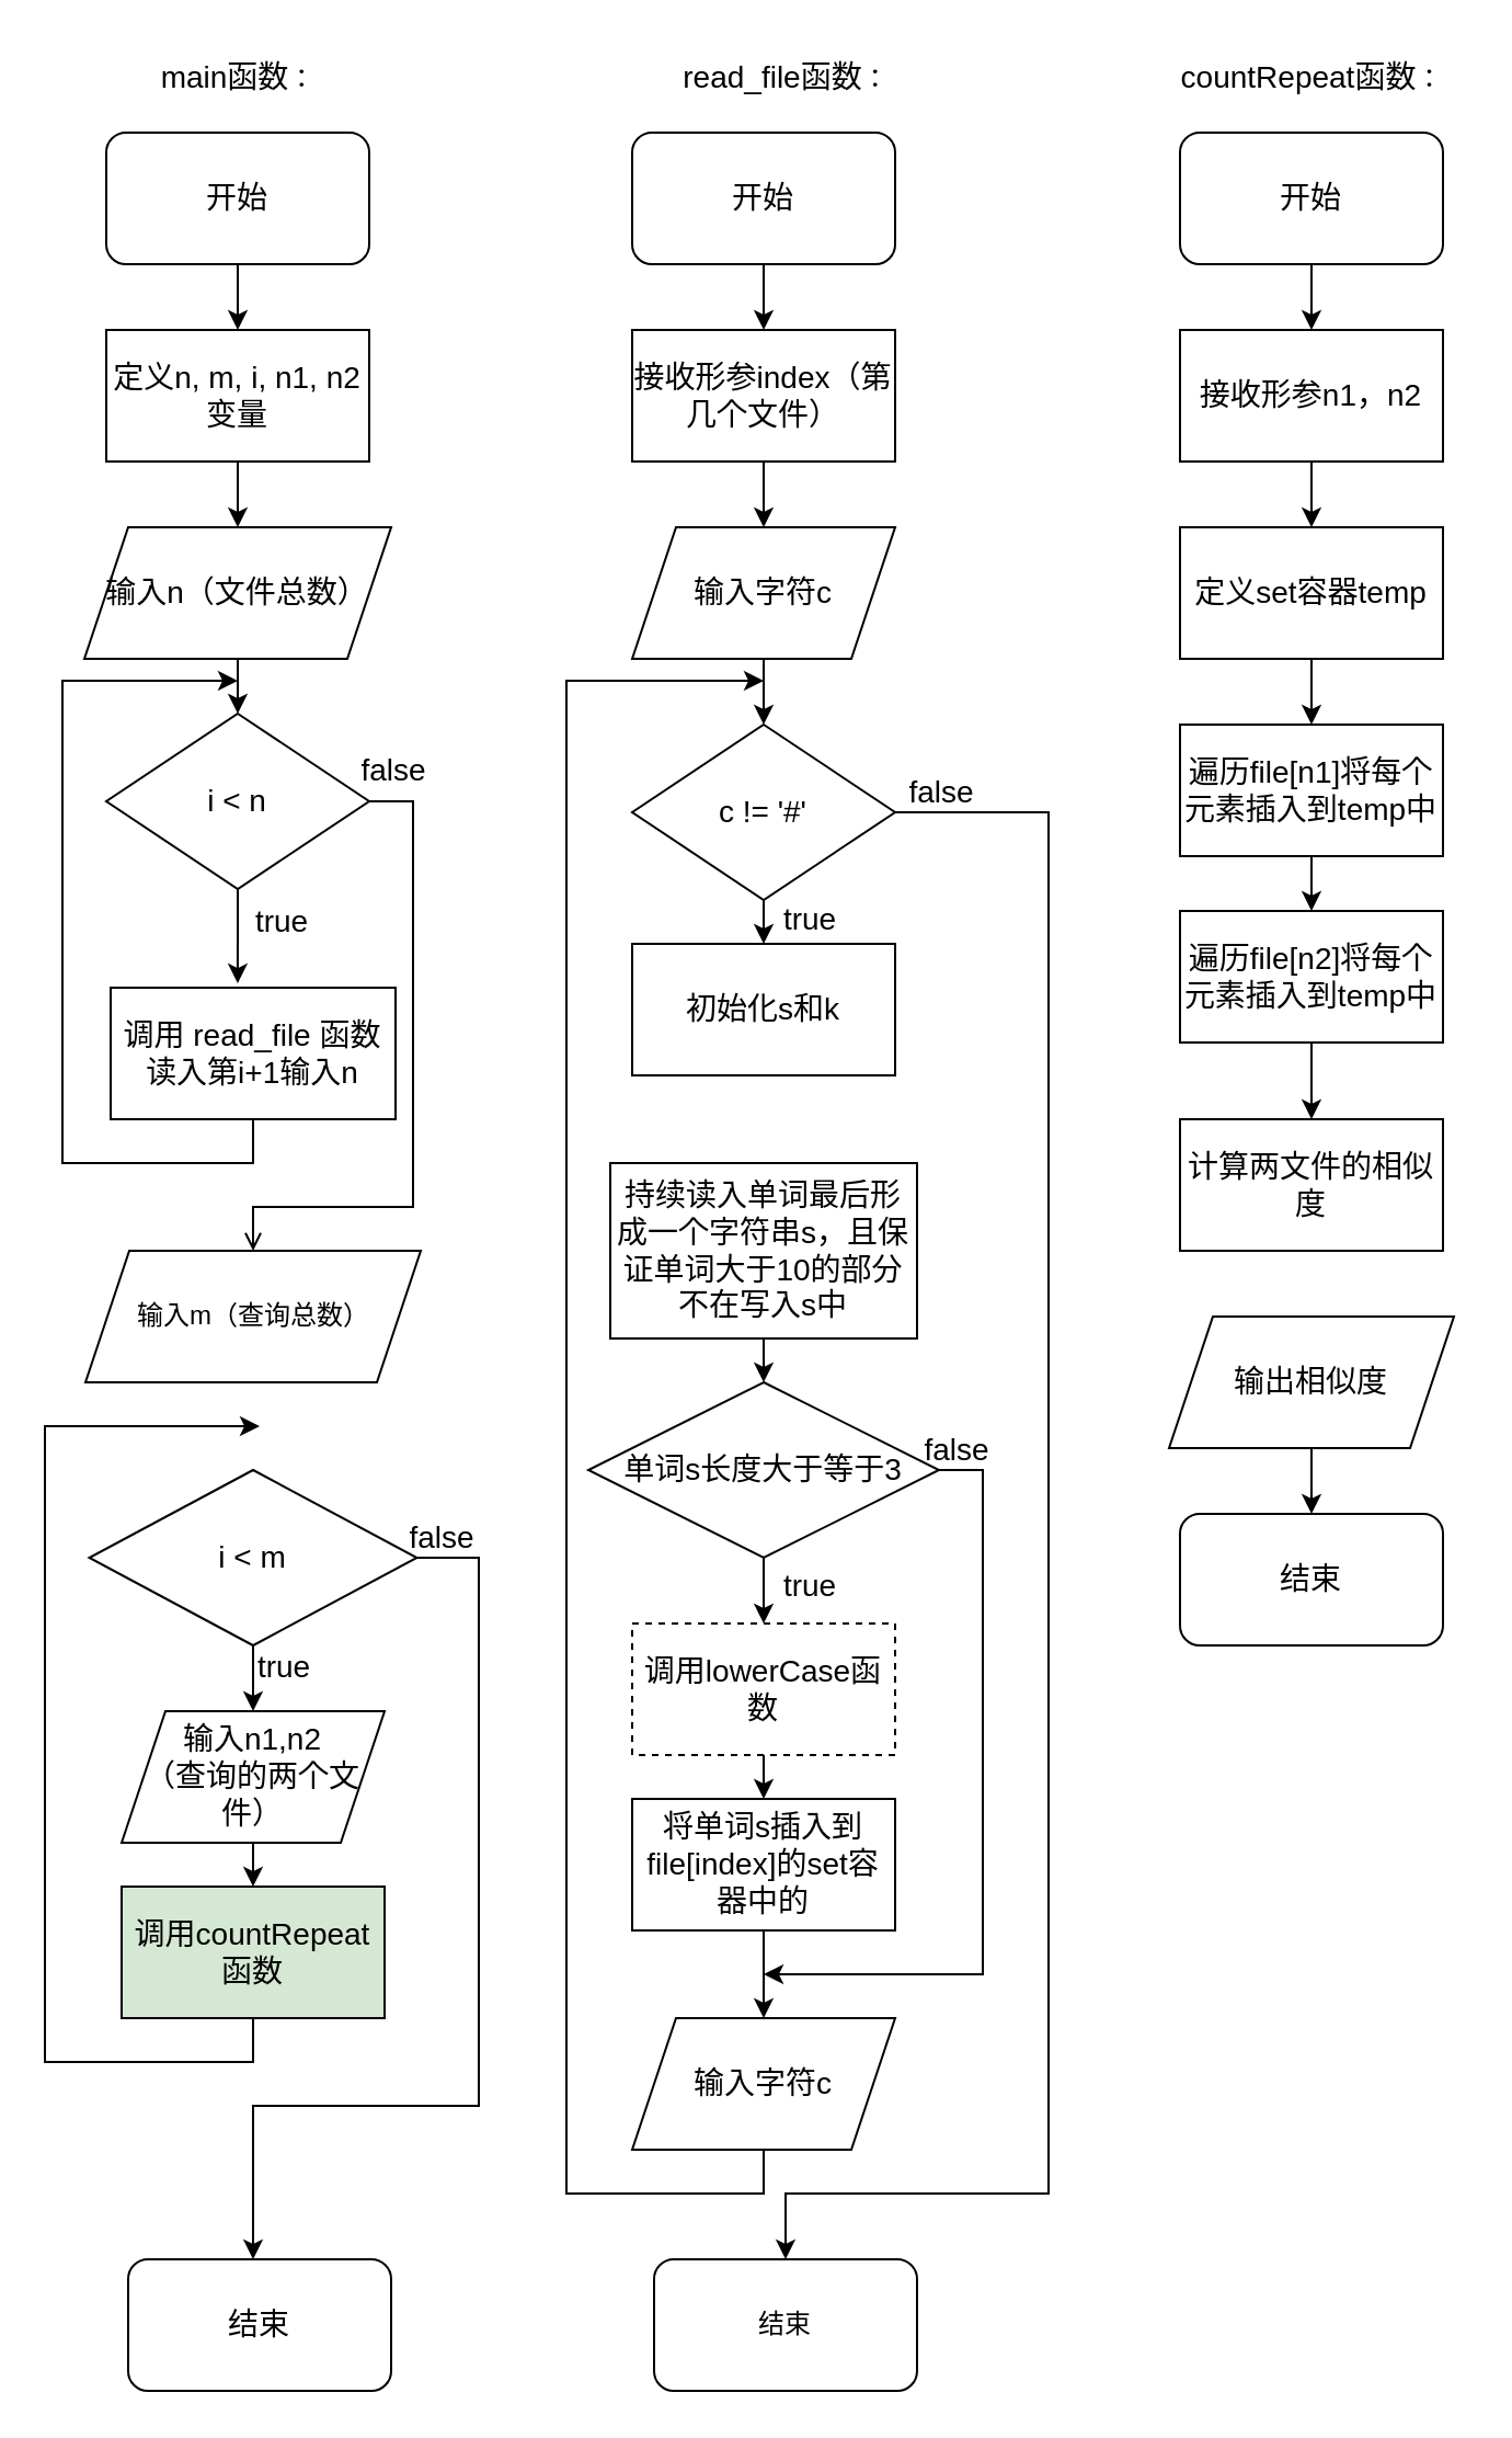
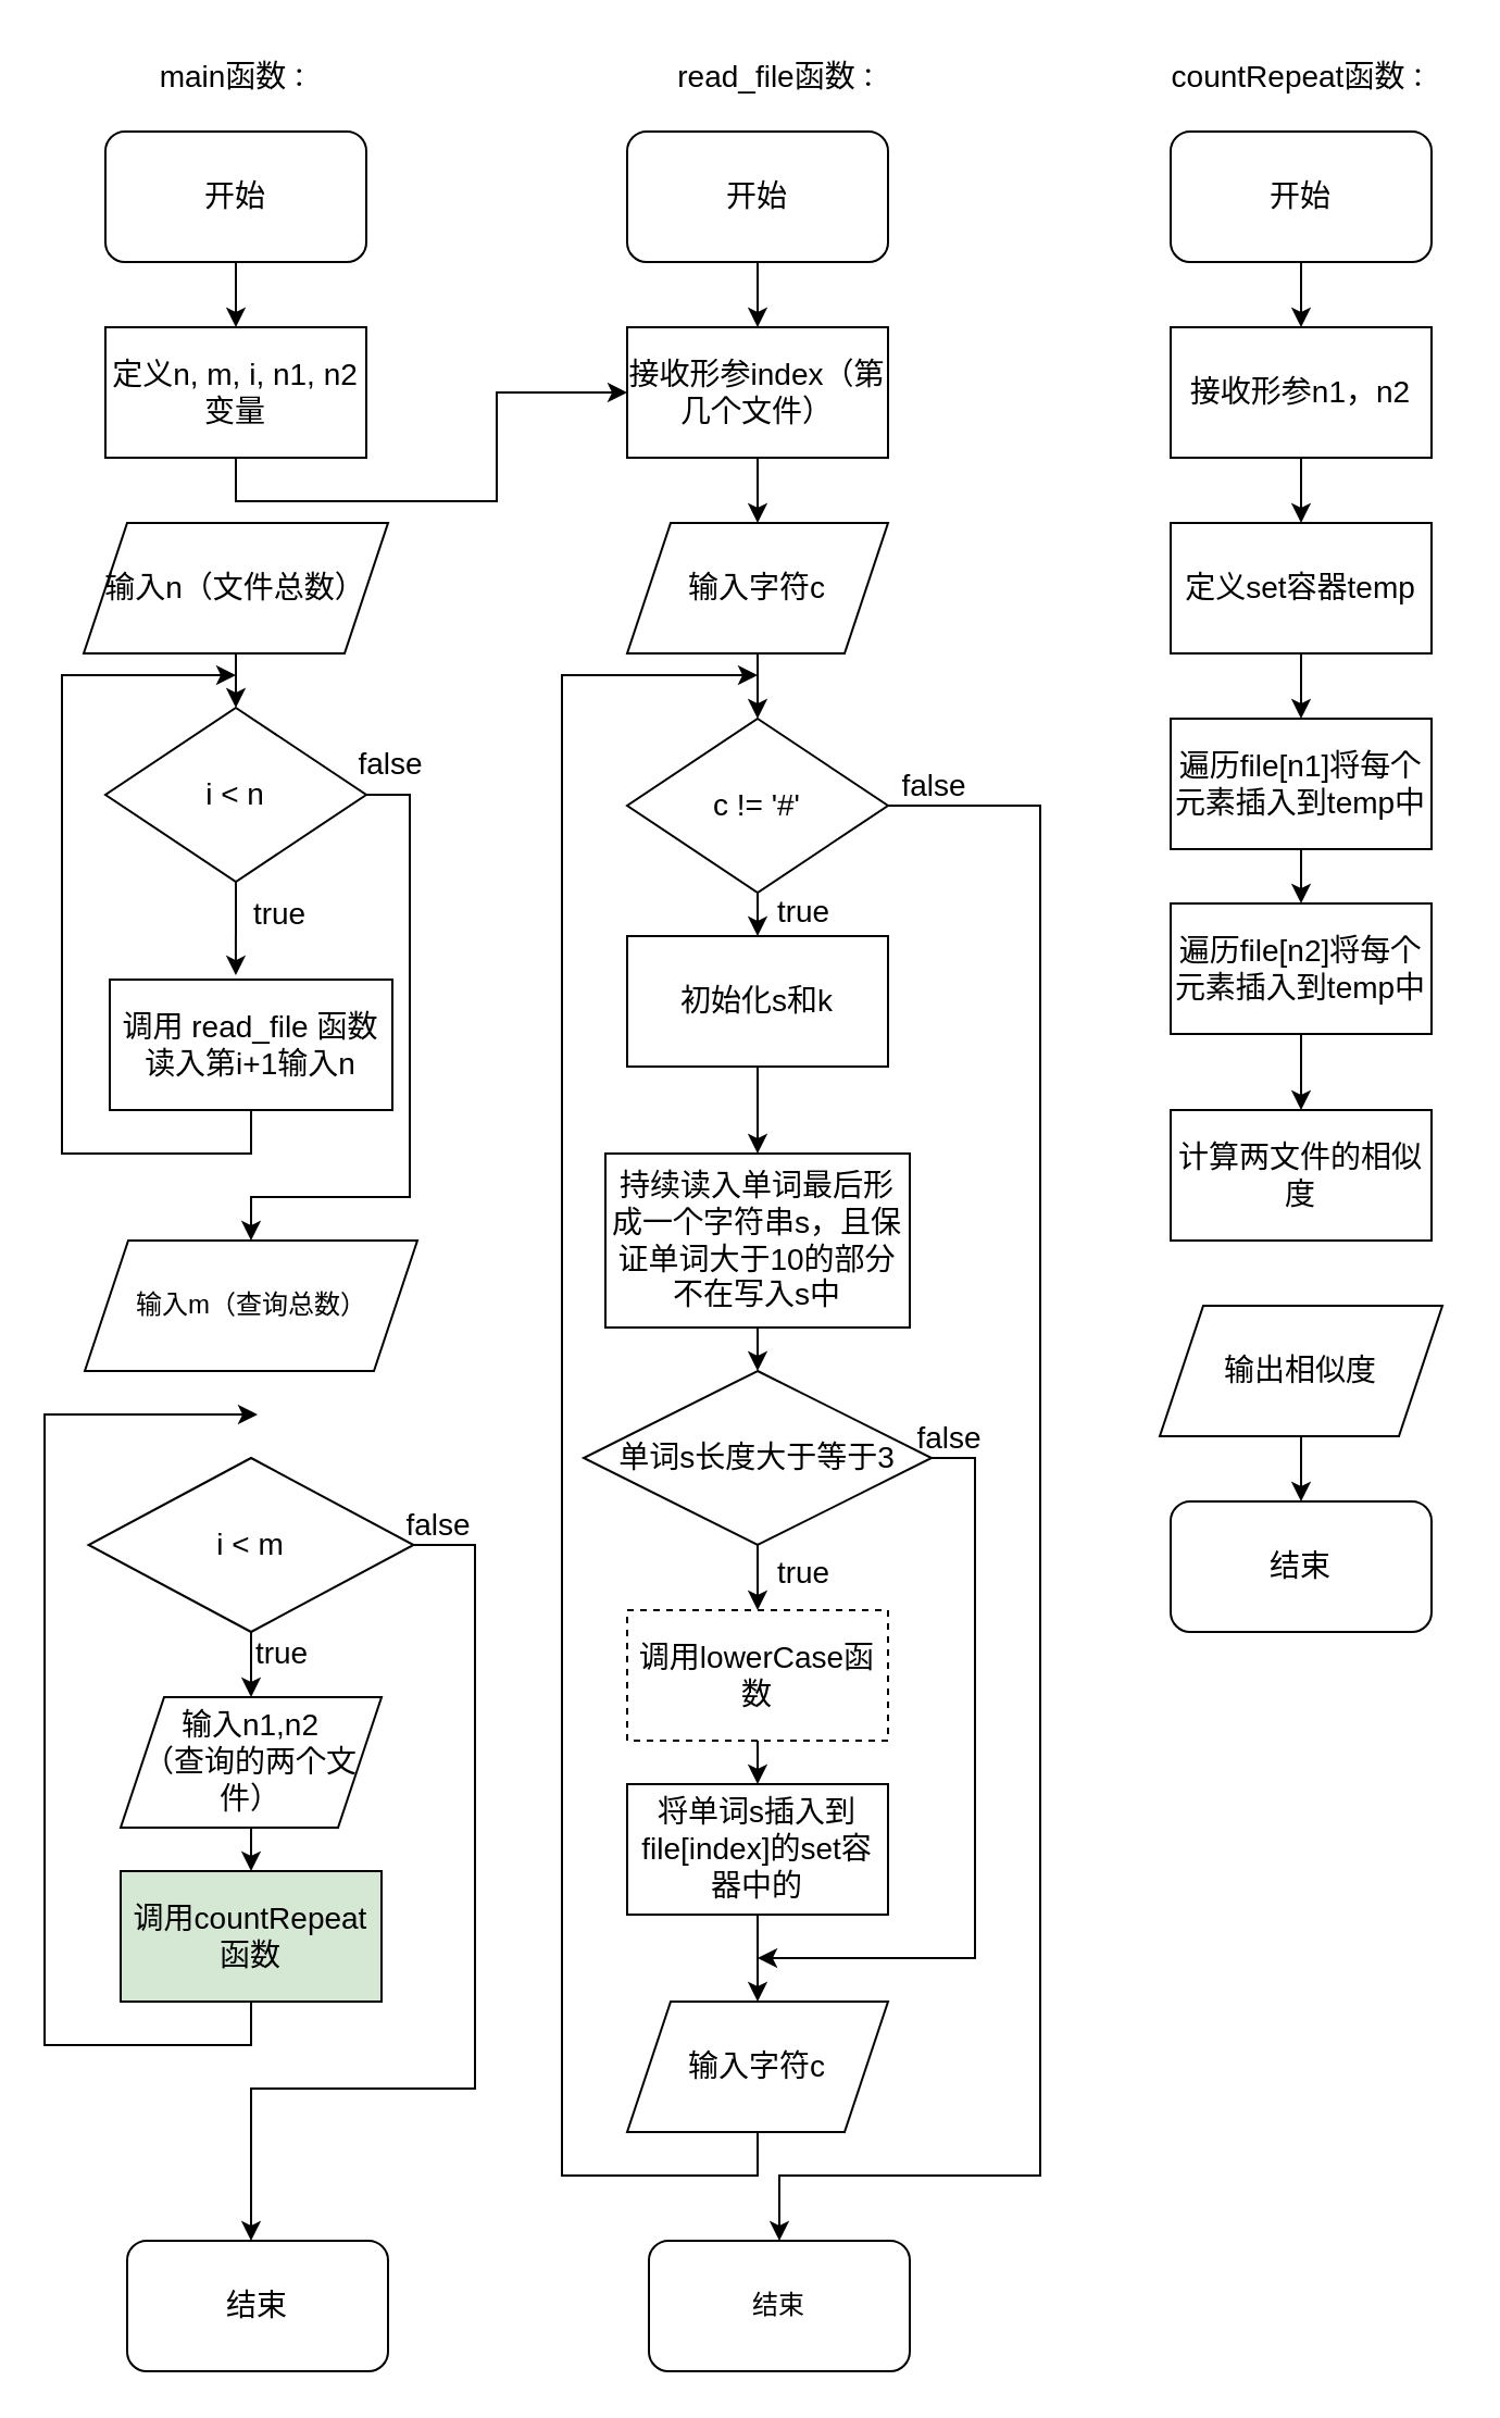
- <mxCell id="7" style="edgeStyle=orthogonalEdgeStyle;rounded=0;orthogonalLoop=1;jettySize=auto;html=1;exitX=0.5;exitY=1;exitDx=0;exitDy=0;entryX=0.5;entryY=0;entryDx=0;entryDy=0;" parent="1" source="8" target="6" edge="1"><mxGeometry relative="1" as="geometry" /></mxCell>
+ <mxCell id="7" style="edgeStyle=orthogonalEdgeStyle;rounded=0;orthogonalLoop=1;jettySize=auto;html=1;exitX=0.5;exitY=1;exitDx=0;exitDy=0;" parent="1" source="8" target="31" edge="1"><mxGeometry relative="1" as="geometry" /></mxCell>
+ <mxCell id="39" style="edgeStyle=orthogonalEdgeStyle;rounded=0;orthogonalLoop=1;jettySize=auto;html=1;exitX=0.5;exitY=1;exitDx=0;exitDy=0;entryX=0.5;entryY=0;entryDx=0;entryDy=0;" parent="1" source="40" target="42" edge="1"><mxGeometry relative="1" as="geometry" /></mxCell>
- <mxCell id="9" style="edgeStyle=orthogonalEdgeStyle;rounded=0;orthogonalLoop=1;jettySize=auto;html=1;exitX=1;exitY=0.5;exitDx=0;exitDy=0;endArrow=open;" parent="1" source="11" target="16" edge="1"><mxGeometry relative="1" as="geometry"><Array as="points"><mxPoint x="188" y="365" /><mxPoint x="188" y="550" /><mxPoint x="115" y="550" /></Array></mxGeometry></mxCell>
+ <mxCell id="9" style="edgeStyle=orthogonalEdgeStyle;rounded=0;orthogonalLoop=1;jettySize=auto;html=1;exitX=1;exitY=0.5;exitDx=0;exitDy=0;" parent="1" source="11" target="16" edge="1"><mxGeometry relative="1" as="geometry"><Array as="points"><mxPoint x="188" y="365" /><mxPoint x="188" y="550" /><mxPoint x="115" y="550" /></Array></mxGeometry></mxCell>
